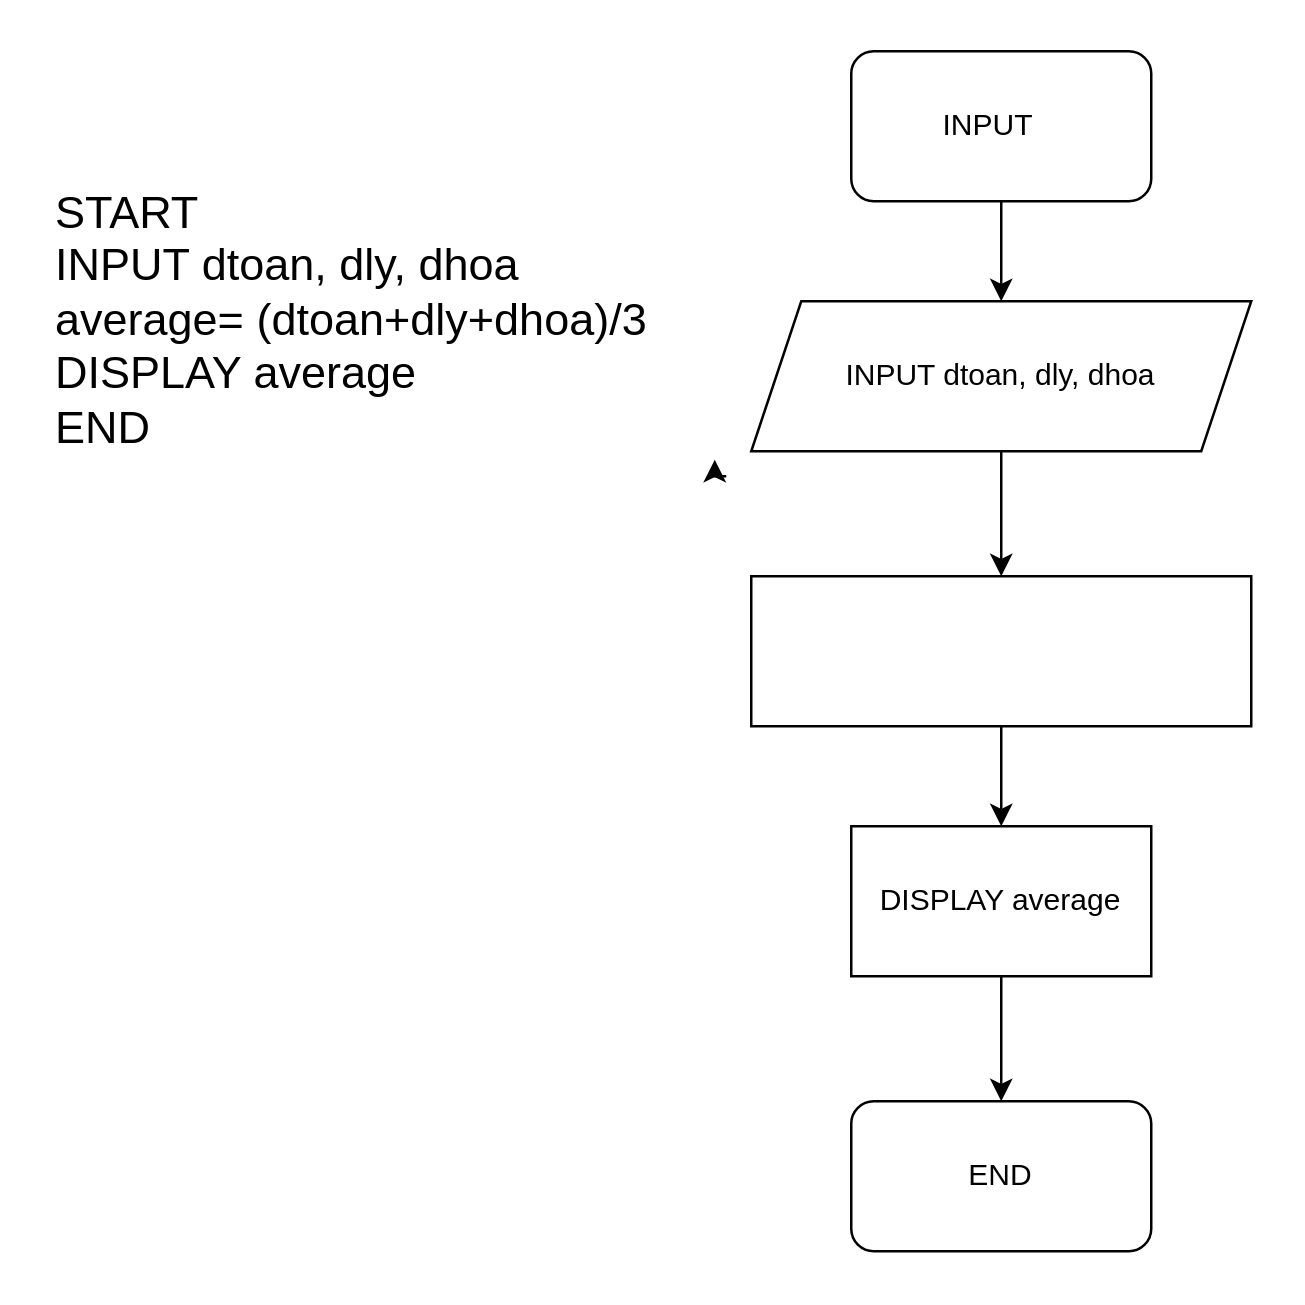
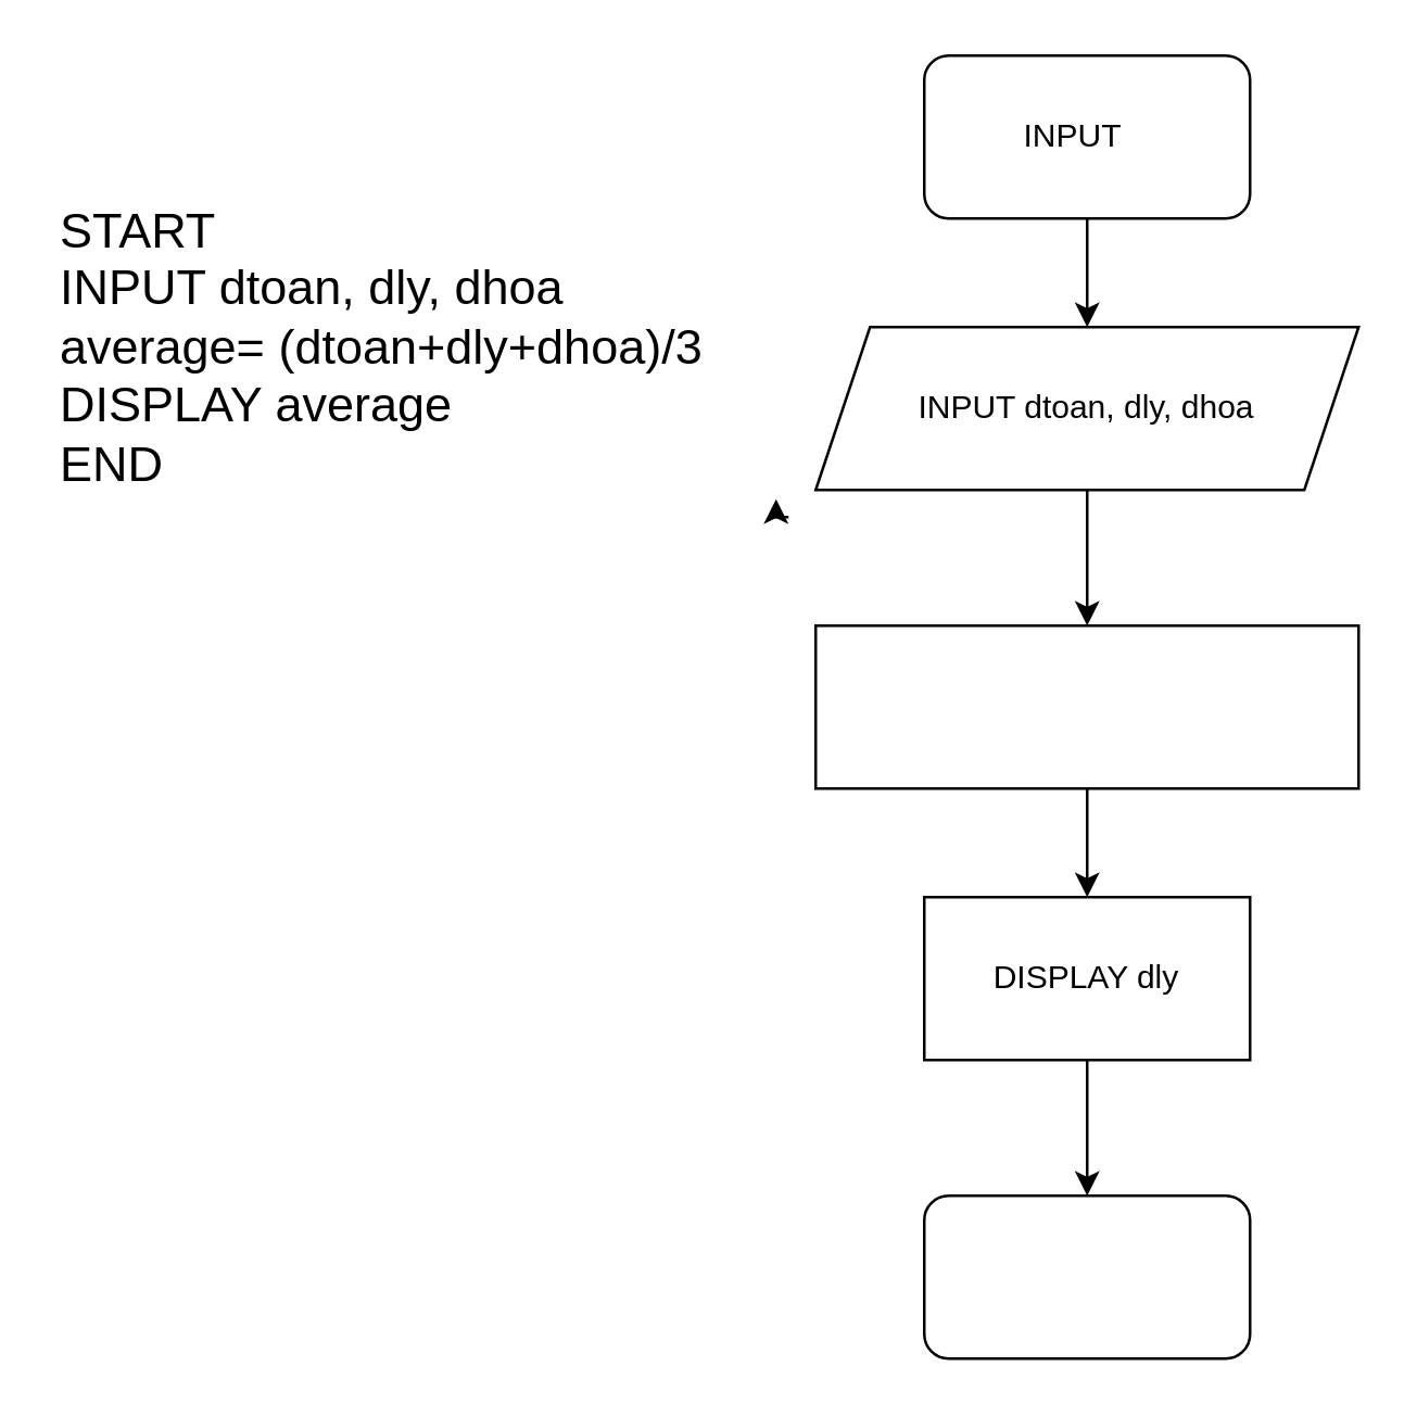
- <mxCell id="14" value="DISPLAY average" style="text;html=1;align=center;verticalAlign=middle;whiteSpace=wrap;rounded=0;" vertex="1" parent="1"><mxGeometry x="340" y="345" width="120" height="30" as="geometry" /></mxCell>
+ <mxCell id="14" value="DISPLAY dly" style="text;html=1;align=center;verticalAlign=middle;whiteSpace=wrap;rounded=0;" vertex="1" parent="1"><mxGeometry x="340" y="345" width="120" height="30" as="geometry" /></mxCell>
- <mxCell id="16" value="END" style="text;html=1;align=center;verticalAlign=middle;whiteSpace=wrap;rounded=0;" vertex="1" parent="1"><mxGeometry x="370" y="455" width="60" height="30" as="geometry" /></mxCell>
